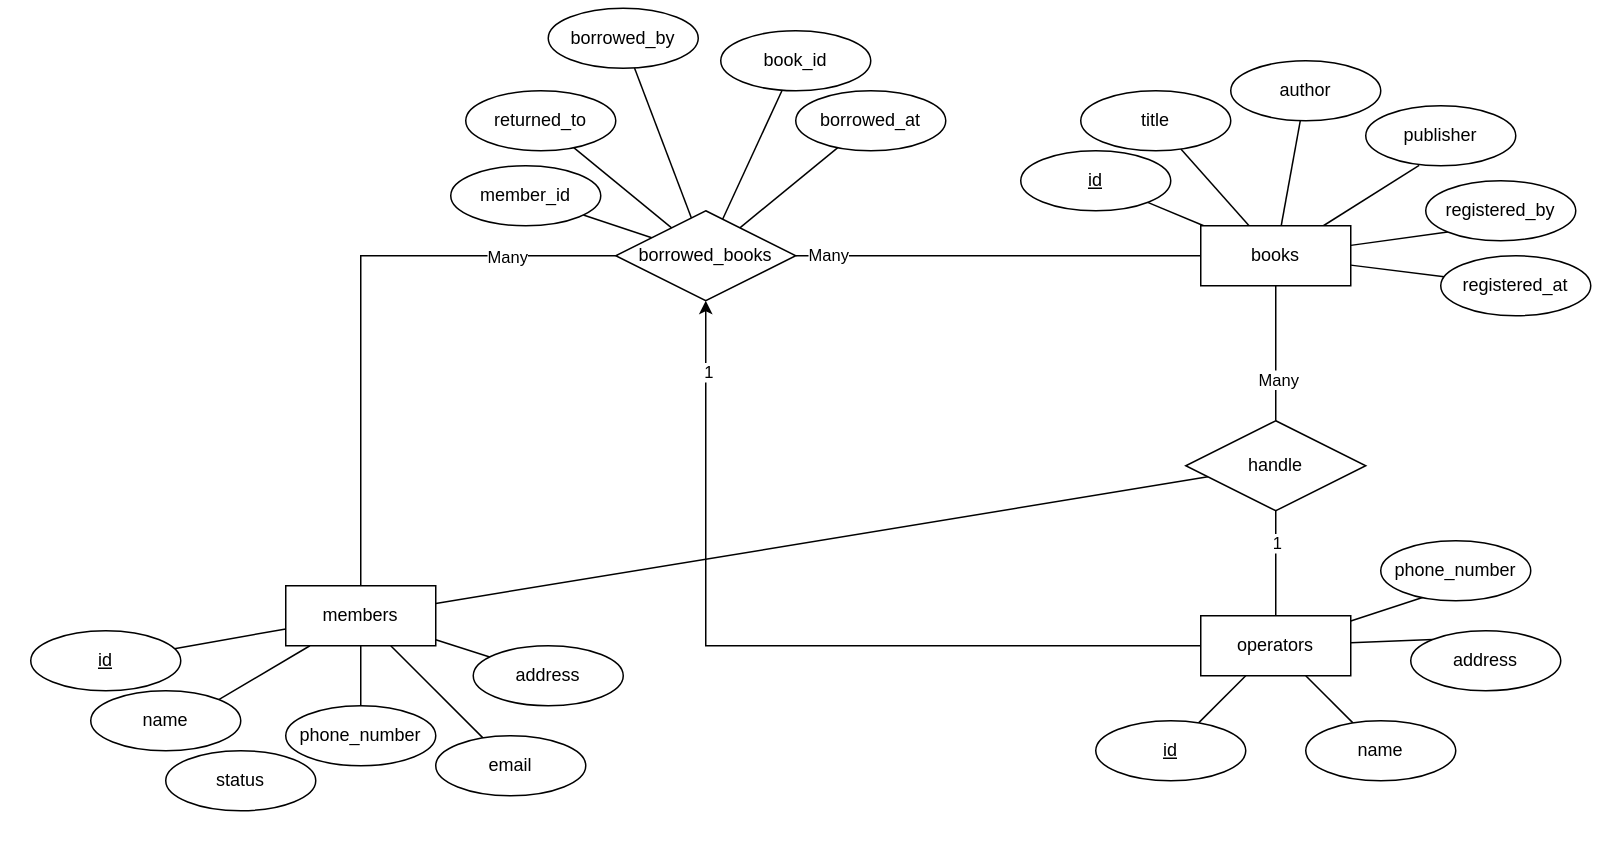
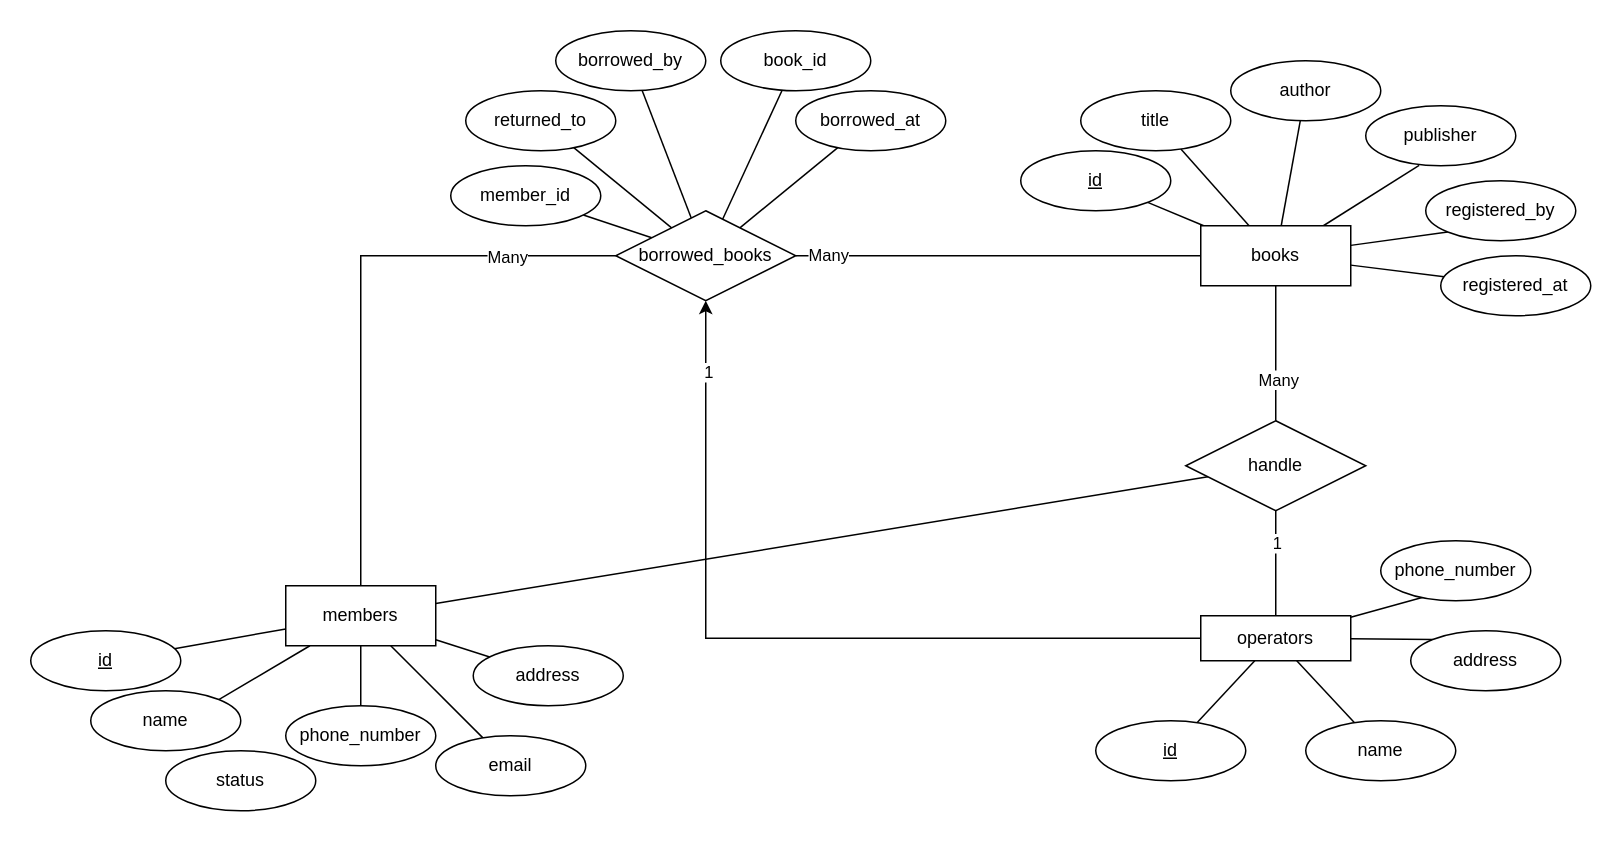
- <mxCell id="57" value="borrowed_by" style="ellipse;whiteSpace=wrap;html=1;align=center;" vertex="1" parent="1"><mxGeometry x="365" y="5" width="100" height="40" as="geometry" /></mxCell>
+ <mxCell id="57" value="borrowed_by" style="ellipse;whiteSpace=wrap;html=1;align=center;" vertex="1" parent="1"><mxGeometry x="370" y="20" width="100" height="40" as="geometry" /></mxCell>
- <mxCell id="38" value="operators" style="whiteSpace=wrap;html=1;align=center;" parent="1" vertex="1"><mxGeometry x="800" y="410" width="100" height="40" as="geometry" /></mxCell>
+ <mxCell id="38" value="operators" style="whiteSpace=wrap;html=1;align=center;" parent="1" vertex="1"><mxGeometry x="800" y="410" width="100" height="30" as="geometry" /></mxCell>
